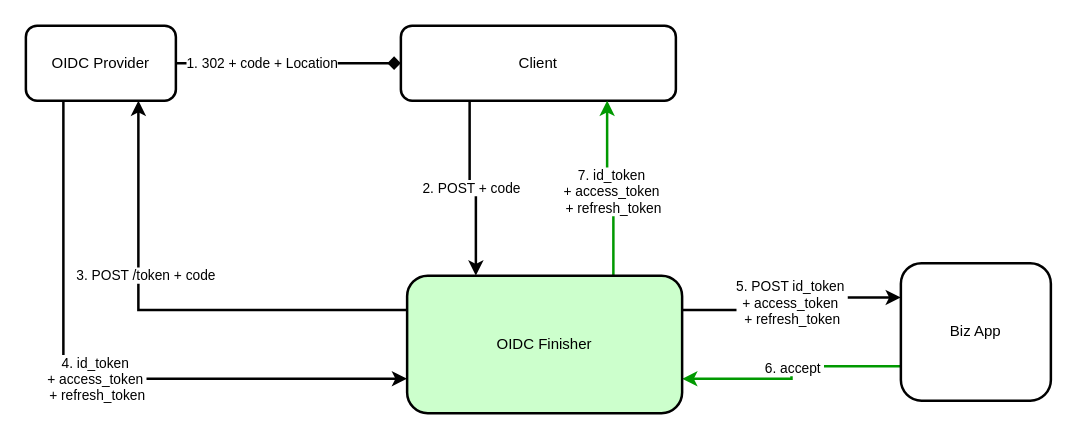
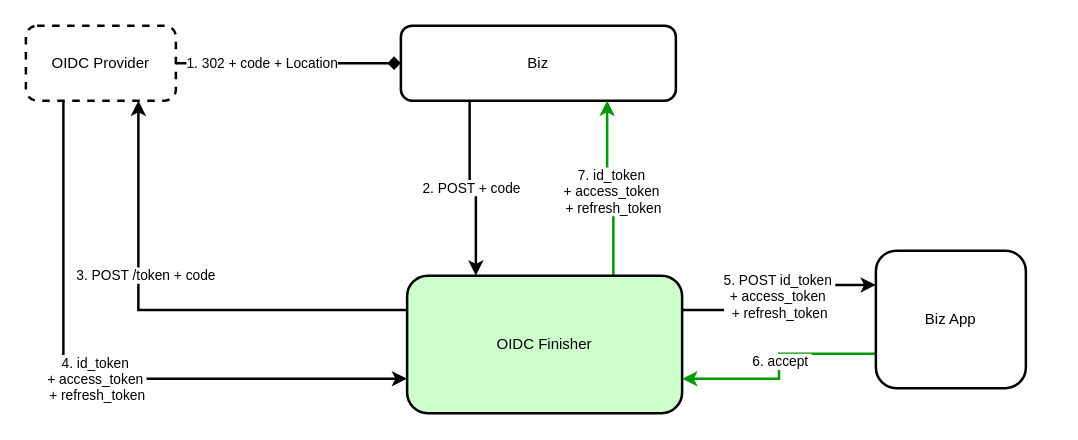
- <mxCell id="4" value="OIDC Provider" style="rounded=1;whiteSpace=wrap;html=1;strokeWidth=2;" parent="1" vertex="1"><mxGeometry x="20" y="20" width="120" height="60" as="geometry" /></mxCell>
+ <mxCell id="4" value="OIDC Provider" style="rounded=1;whiteSpace=wrap;html=1;strokeWidth=2;dashed=1;" parent="1" vertex="1"><mxGeometry x="20" y="20" width="120" height="60" as="geometry" /></mxCell>
- <mxCell id="6" value="Client" style="rounded=1;whiteSpace=wrap;html=1;strokeWidth=2;" parent="1" vertex="1"><mxGeometry x="320" y="20" width="220" height="60" as="geometry" /></mxCell>
+ <mxCell id="6" value="Biz" style="rounded=1;whiteSpace=wrap;html=1;strokeWidth=2;" parent="1" vertex="1"><mxGeometry x="320" y="20" width="220" height="60" as="geometry" /></mxCell>
- <mxCell id="9" value="Biz App" style="rounded=1;whiteSpace=wrap;html=1;strokeWidth=2;" parent="1" vertex="1"><mxGeometry x="720" y="210" width="120" height="110" as="geometry" /></mxCell>
+ <mxCell id="9" value="Biz App" style="rounded=1;whiteSpace=wrap;html=1;strokeWidth=2;" parent="1" vertex="1"><mxGeometry x="700" y="200" width="120" height="110" as="geometry" /></mxCell>
